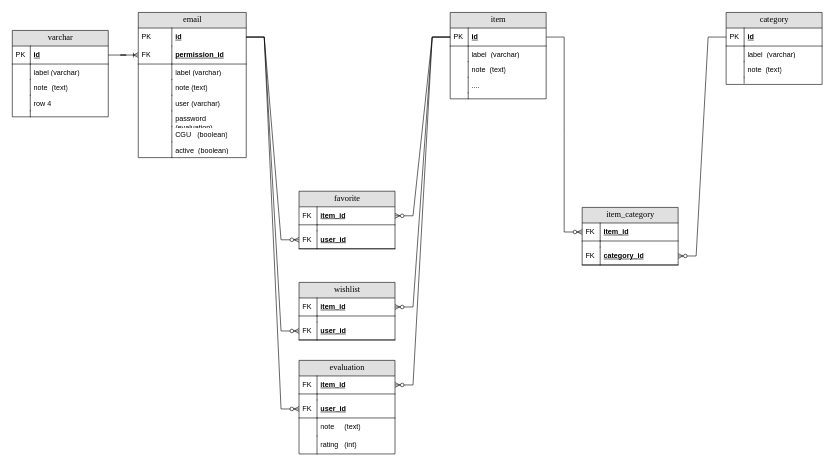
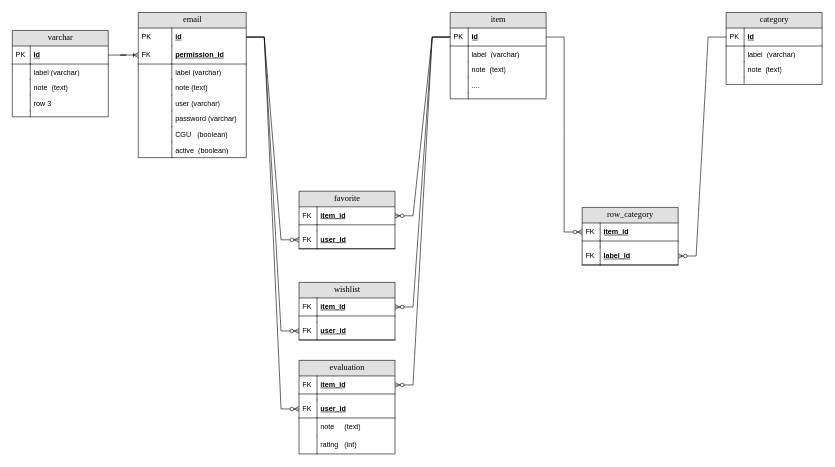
- <mxCell id="37" value="row 4" style="shape=partialRectangle;top=0;left=0;right=0;bottom=0;html=1;align=left;verticalAlign=top;fillColor=none;spacingLeft=34;spacingRight=4;whiteSpace=wrap;overflow=hidden;rotatable=0;points=[[0,0.5],[1,0.5]];portConstraint=eastwest;dropTarget=0;" parent="30" vertex="1"><mxGeometry y="108" width="160" height="26" as="geometry" /></mxCell>
+ <mxCell id="37" value="row 3" style="shape=partialRectangle;top=0;left=0;right=0;bottom=0;html=1;align=left;verticalAlign=top;fillColor=none;spacingLeft=34;spacingRight=4;whiteSpace=wrap;overflow=hidden;rotatable=0;points=[[0,0.5],[1,0.5]];portConstraint=eastwest;dropTarget=0;" parent="30" vertex="1"><mxGeometry y="108" width="160" height="26" as="geometry" /></mxCell>
- <mxCell id="13" value="password&lt;span&gt; &lt;span&gt; &lt;/span&gt;&lt;/span&gt;(evaluation)" style="shape=partialRectangle;top=0;left=0;right=0;bottom=0;html=1;align=left;verticalAlign=top;fillColor=none;spacingLeft=60;spacingRight=4;whiteSpace=wrap;overflow=hidden;rotatable=0;points=[[0,0.5],[1,0.5]];portConstraint=eastwest;dropTarget=0;" parent="2" vertex="1"><mxGeometry y="164" width="180" height="26" as="geometry" /></mxCell>
+ <mxCell id="13" value="password&lt;span&gt; &lt;span&gt; &lt;/span&gt;&lt;/span&gt;(varchar)" style="shape=partialRectangle;top=0;left=0;right=0;bottom=0;html=1;align=left;verticalAlign=top;fillColor=none;spacingLeft=60;spacingRight=4;whiteSpace=wrap;overflow=hidden;rotatable=0;points=[[0,0.5],[1,0.5]];portConstraint=eastwest;dropTarget=0;" parent="2" vertex="1"><mxGeometry y="164" width="180" height="26" as="geometry" /></mxCell>
- <mxCell id="50" value="item_category" style="swimlane;html=1;fontStyle=0;childLayout=stackLayout;horizontal=1;startSize=26;fillColor=#e0e0e0;horizontalStack=0;resizeParent=1;resizeLast=0;collapsible=1;marginBottom=0;swimlaneFillColor=#ffffff;align=center;rounded=0;shadow=0;comic=0;labelBackgroundColor=none;strokeWidth=1;fontFamily=Verdana;fontSize=14" parent="1" vertex="1"><mxGeometry x="970" y="345" width="160" height="96" as="geometry" /></mxCell>
+ <mxCell id="50" value="row_category" style="swimlane;html=1;fontStyle=0;childLayout=stackLayout;horizontal=1;startSize=26;fillColor=#e0e0e0;horizontalStack=0;resizeParent=1;resizeLast=0;collapsible=1;marginBottom=0;swimlaneFillColor=#ffffff;align=center;rounded=0;shadow=0;comic=0;labelBackgroundColor=none;strokeWidth=1;fontFamily=Verdana;fontSize=14" parent="1" vertex="1"><mxGeometry x="970" y="345" width="160" height="96" as="geometry" /></mxCell>
- <mxCell id="55" value="category_id" style="shape=partialRectangle;top=0;left=0;right=0;bottom=1;html=1;align=left;verticalAlign=middle;fillColor=none;spacingLeft=34;spacingRight=4;whiteSpace=wrap;overflow=hidden;rotatable=0;points=[[0,0.5],[1,0.5]];portConstraint=eastwest;dropTarget=0;fontStyle=5;" parent="50" vertex="1"><mxGeometry y="66" width="160" height="30" as="geometry" /></mxCell>
+ <mxCell id="55" value="label_id" style="shape=partialRectangle;top=0;left=0;right=0;bottom=1;html=1;align=left;verticalAlign=middle;fillColor=none;spacingLeft=34;spacingRight=4;whiteSpace=wrap;overflow=hidden;rotatable=0;points=[[0,0.5],[1,0.5]];portConstraint=eastwest;dropTarget=0;fontStyle=5;" parent="50" vertex="1"><mxGeometry y="66" width="160" height="30" as="geometry" /></mxCell>
